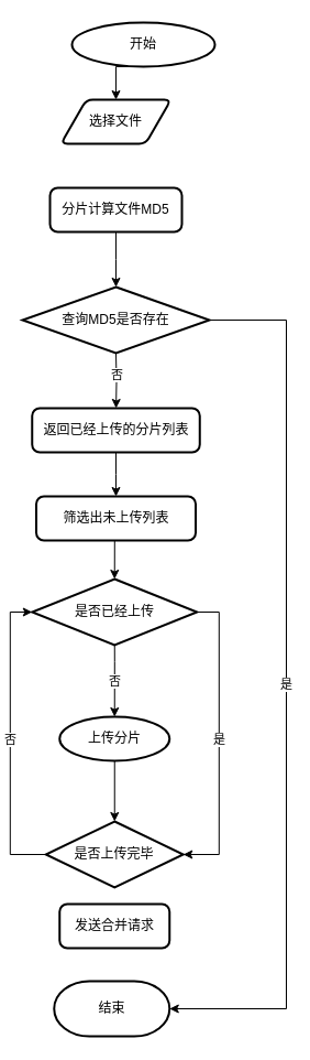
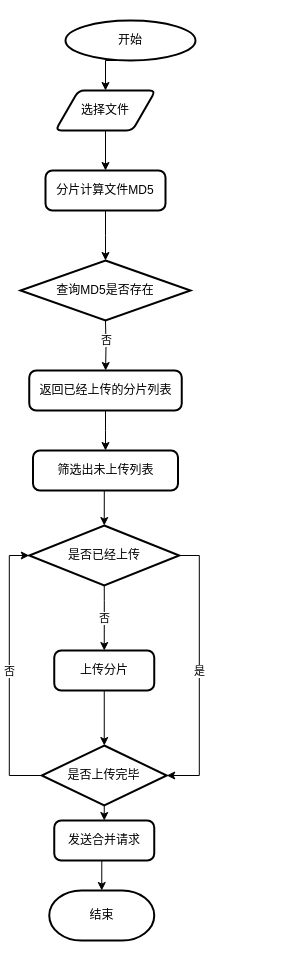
+ <mxCell id="12" style="edgeStyle=orthogonalEdgeStyle;rounded=0;orthogonalLoop=1;jettySize=auto;html=1;exitX=0.5;exitY=1;exitDx=0;exitDy=0;entryX=0.5;entryY=0;entryDx=0;entryDy=0;" edge="1" parent="1" source="13" target="5"><mxGeometry relative="1" as="geometry" /></mxCell>
- <mxCell id="8" value="是" style="edgeStyle=orthogonalEdgeStyle;rounded=0;orthogonalLoop=1;jettySize=auto;html=1;exitX=1;exitY=0.5;exitDx=0;exitDy=0;exitPerimeter=0;entryX=1;entryY=0.5;entryDx=0;entryDy=0;entryPerimeter=0;" edge="1" parent="1" source="9" target="26"><mxGeometry relative="1" as="geometry"><Array as="points"><mxPoint x="260" y="290" /><mxPoint x="260" y="915" /></Array></mxGeometry></mxCell>
- <mxCell id="20" value="上传分片" style="ellipse;whiteSpace=wrap;html=1;absoluteArcSize=1;arcSize=14;strokeWidth=2;" vertex="1" parent="1"><mxGeometry x="53.75" y="650" width="100" height="40" as="geometry" /></mxCell>
+ <mxCell id="20" value="上传分片" style="rounded=1;whiteSpace=wrap;html=1;absoluteArcSize=1;arcSize=14;strokeWidth=2;" vertex="1" parent="1"><mxGeometry x="53.75" y="650" width="100" height="40" as="geometry" /></mxCell>
+ <mxCell id="22" style="edgeStyle=orthogonalEdgeStyle;rounded=0;orthogonalLoop=1;jettySize=auto;html=1;exitX=0.5;exitY=1;exitDx=0;exitDy=0;exitPerimeter=0;entryX=0.5;entryY=0;entryDx=0;entryDy=0;" edge="1" parent="1" source="23" target="25"><mxGeometry relative="1" as="geometry" /></mxCell>
+ <mxCell id="24" style="edgeStyle=orthogonalEdgeStyle;rounded=0;orthogonalLoop=1;jettySize=auto;html=1;exitX=0.5;exitY=1;exitDx=0;exitDy=0;entryX=0.5;entryY=0;entryDx=0;entryDy=0;entryPerimeter=0;" edge="1" parent="1" source="25" target="26"><mxGeometry relative="1" as="geometry" /></mxCell>
